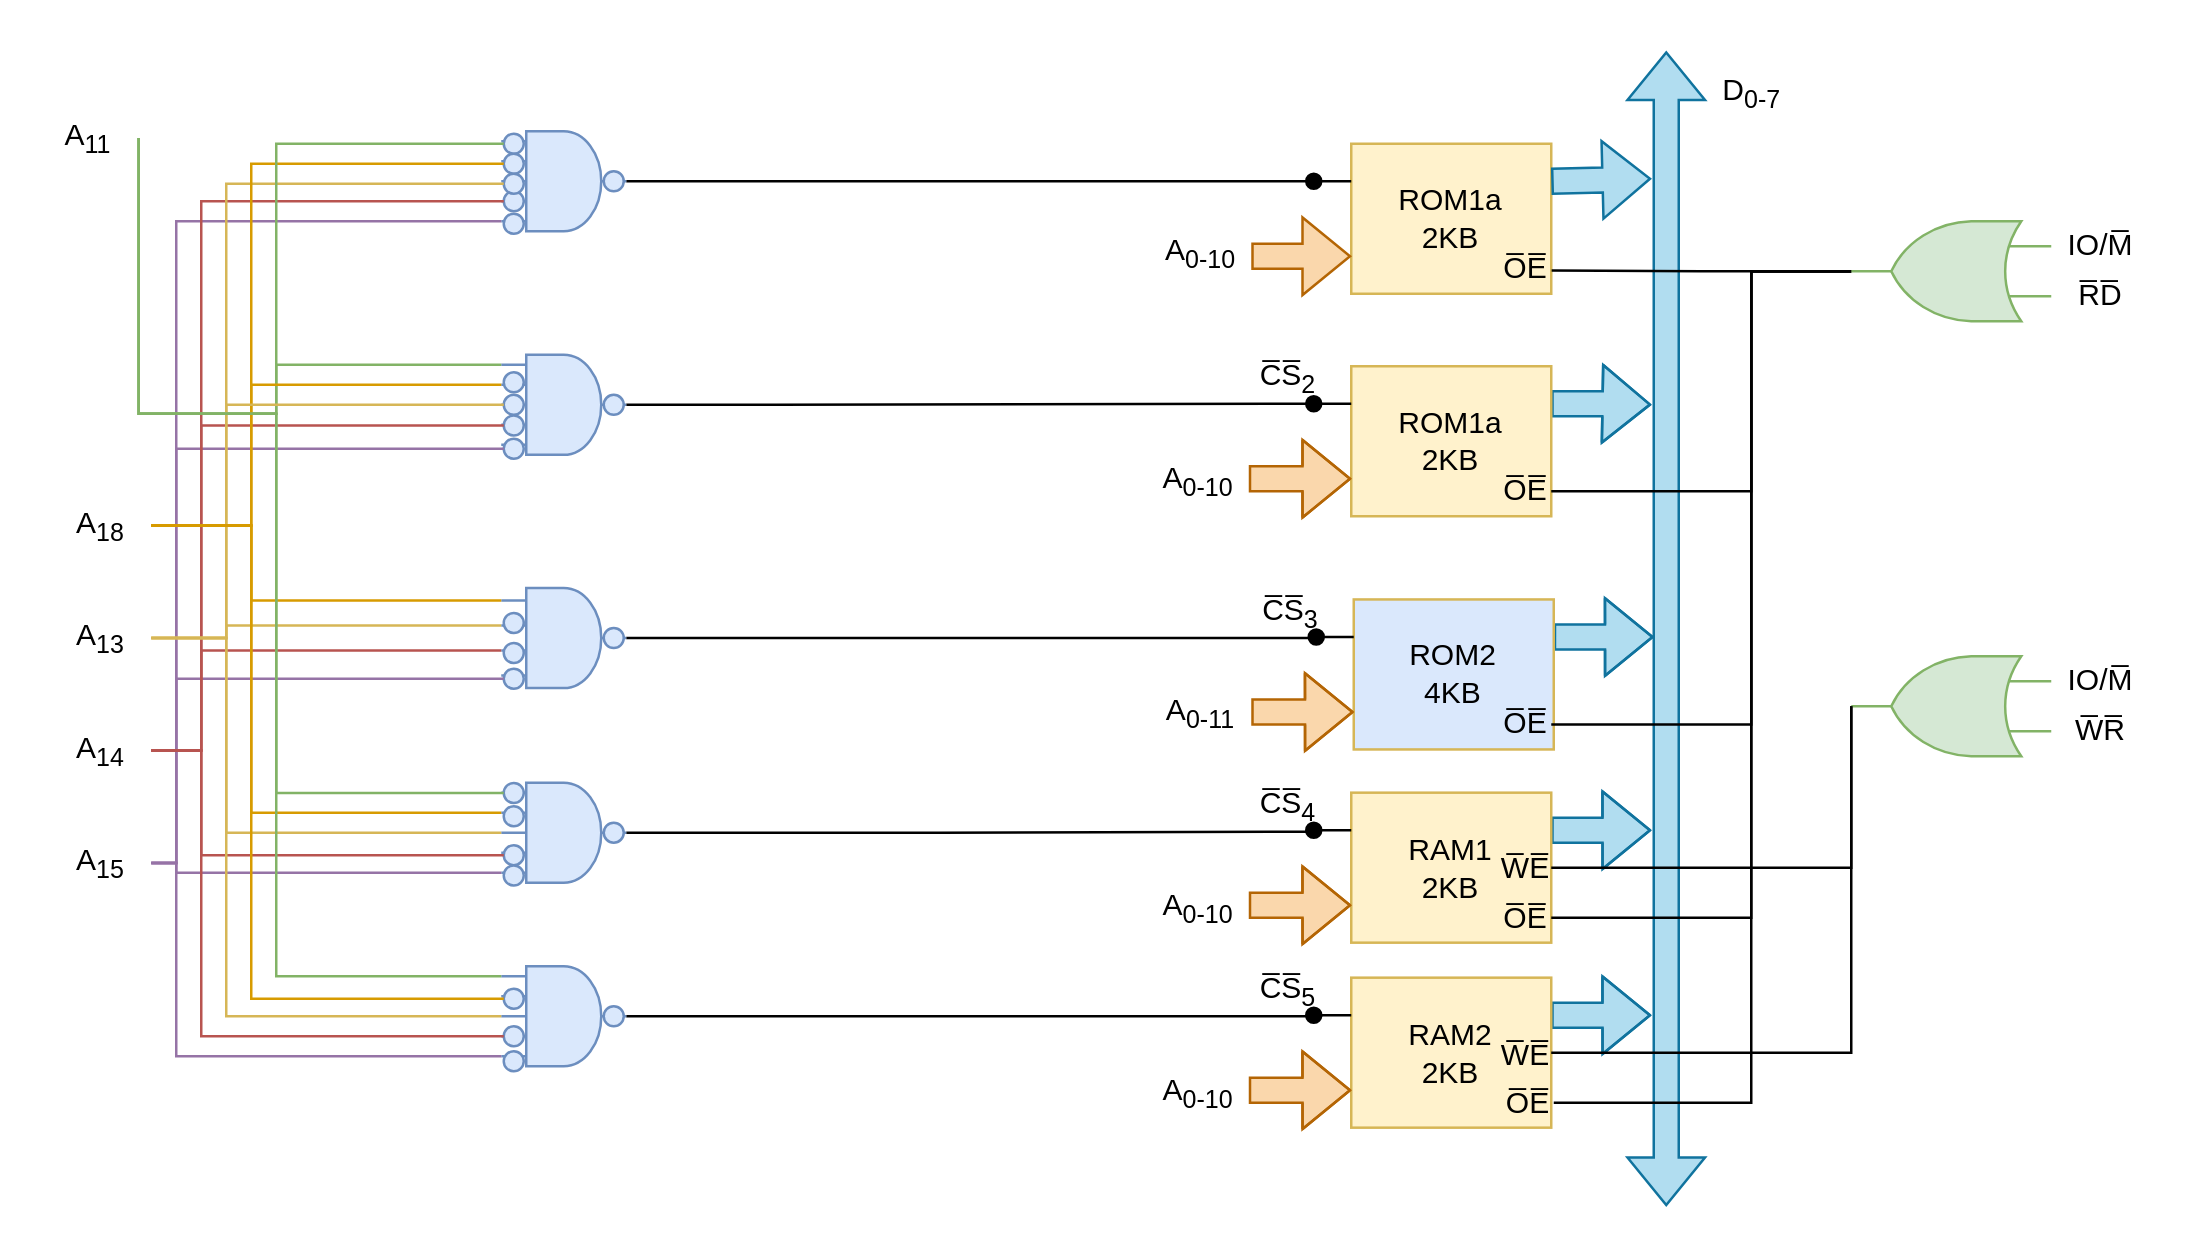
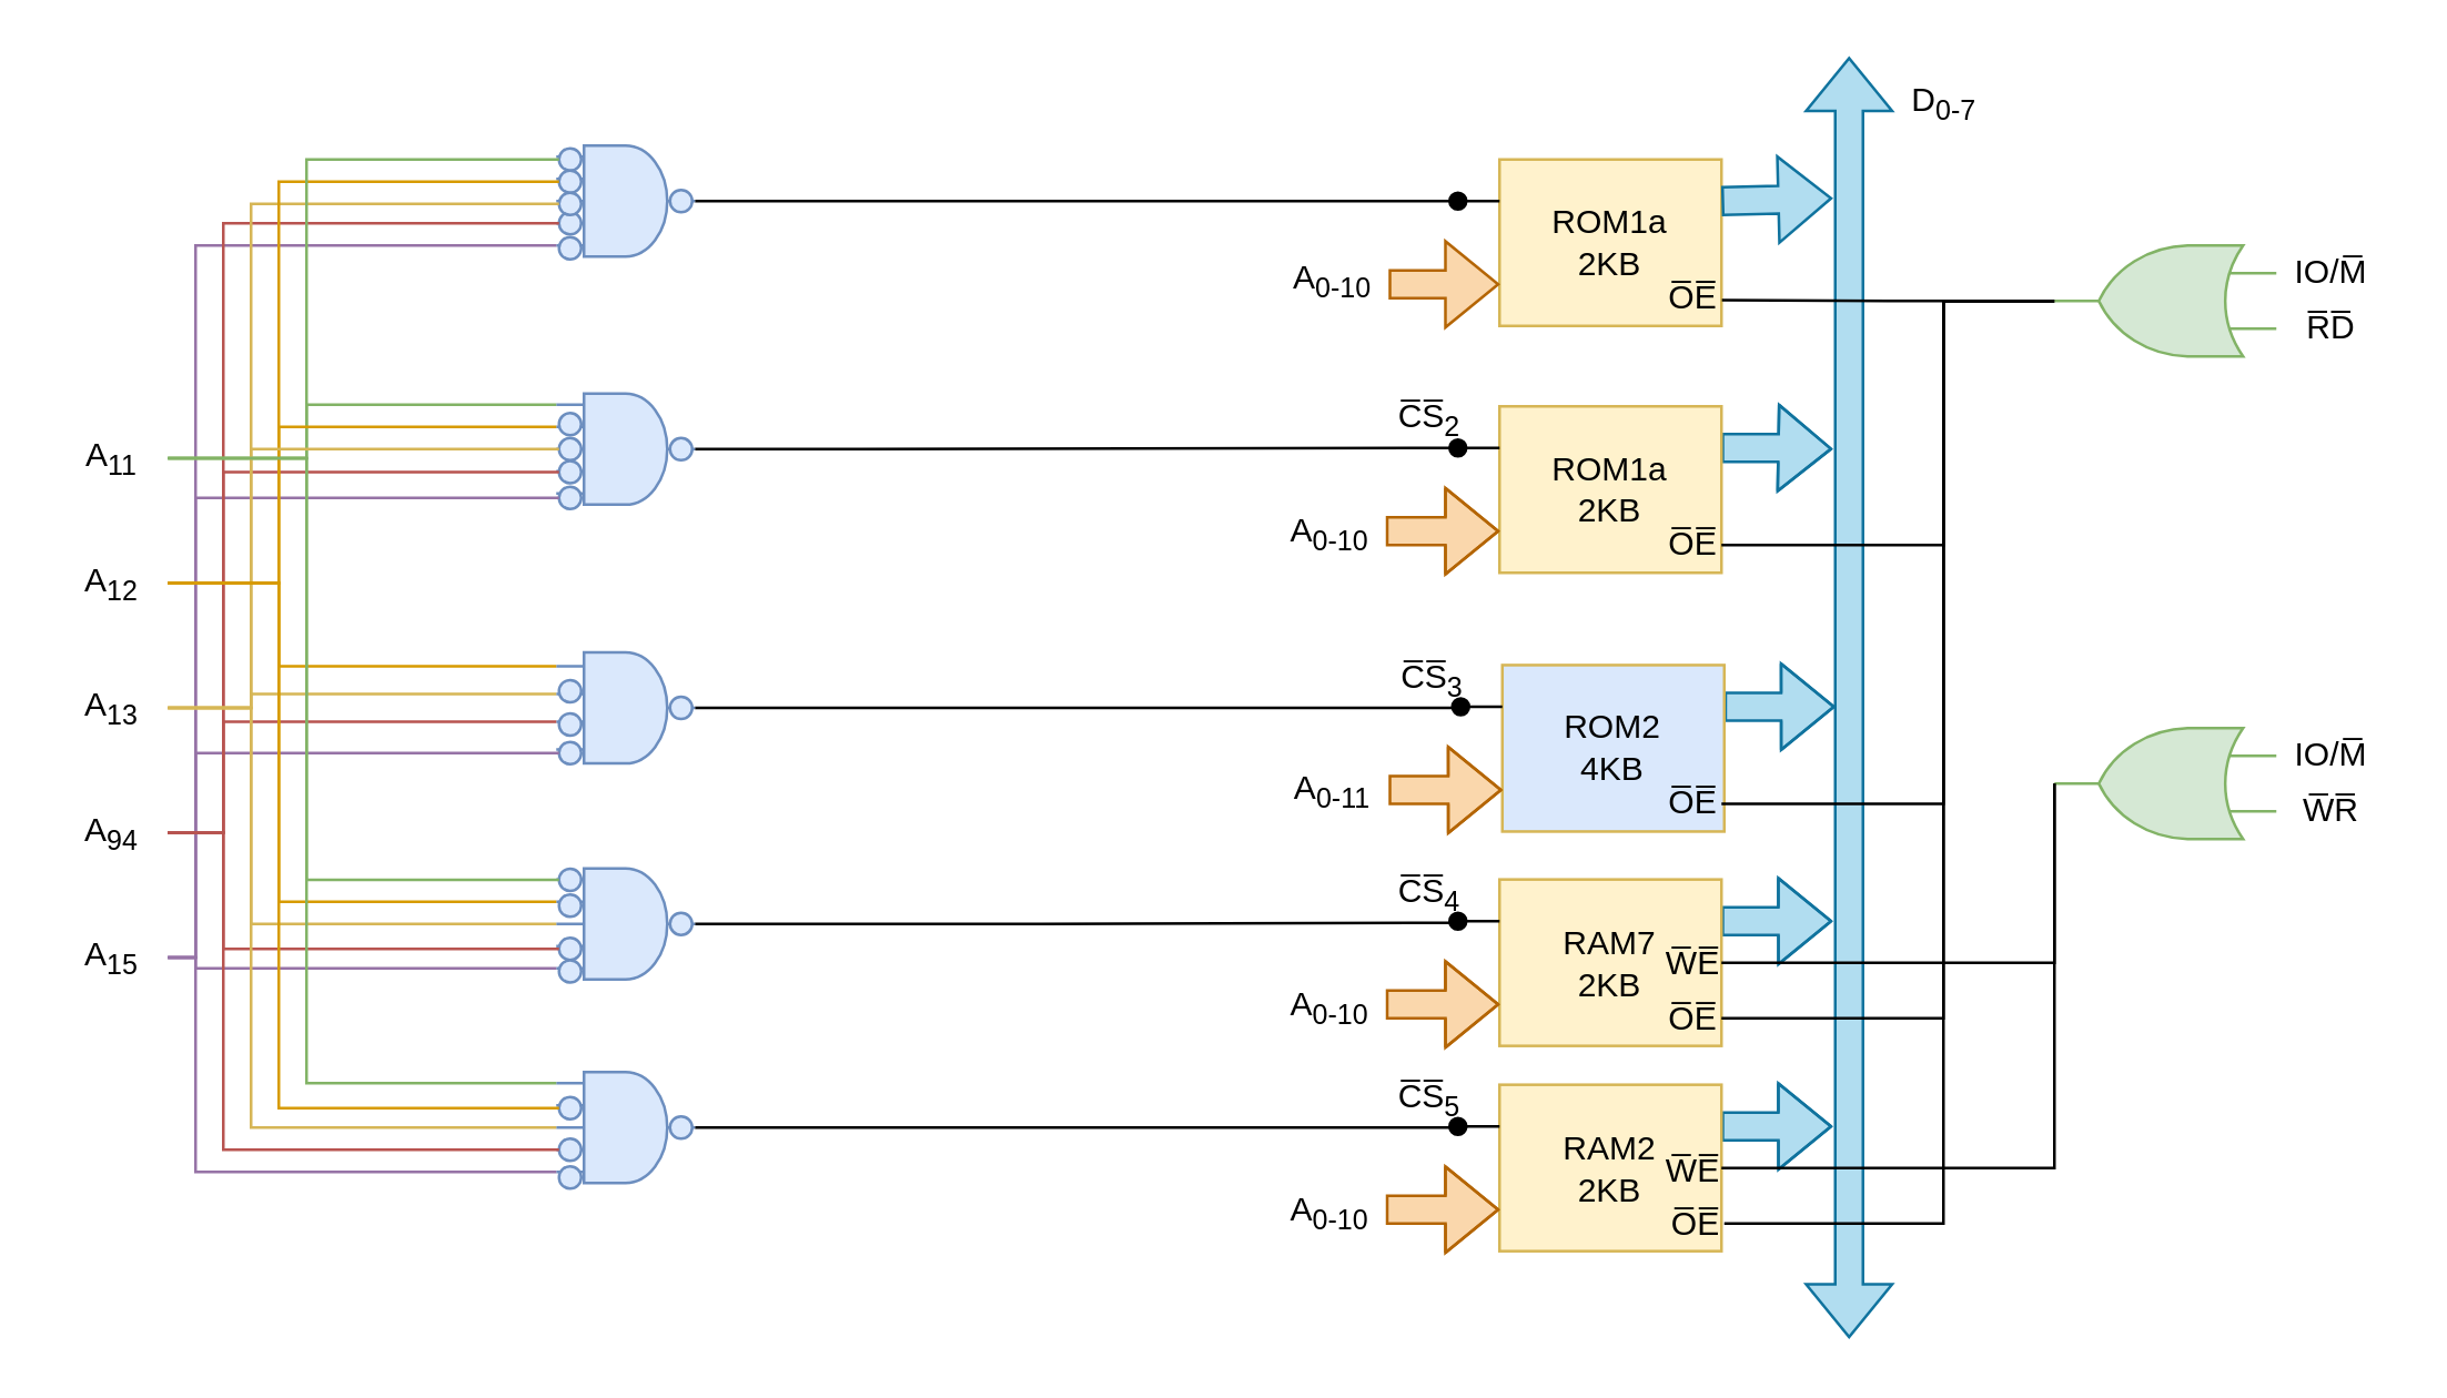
- <mxCell id="6" value="A&lt;sub&gt;11&lt;/sub&gt;" style="text;html=1;align=center;verticalAlign=middle;whiteSpace=wrap;rounded=0;movable=1;resizable=1;rotatable=1;deletable=1;editable=1;locked=0;connectable=1;flipV=1;flipH=0;" parent="1" vertex="1"><mxGeometry x="15" y="44.71" width="40" height="20" as="geometry" /></mxCell>
+ <mxCell id="6" value="A&lt;sub&gt;11&lt;/sub&gt;" style="text;html=1;align=center;verticalAlign=middle;whiteSpace=wrap;rounded=0;movable=1;resizable=1;rotatable=1;deletable=1;editable=1;locked=0;connectable=1;flipV=1;flipH=0;" parent="1" vertex="1"><mxGeometry y="154.71" width="40" height="20" as="geometry" x="20" /></mxCell>
- <mxCell id="7" value="A&lt;sub&gt;18&lt;/sub&gt;" style="text;html=1;align=center;verticalAlign=middle;whiteSpace=wrap;rounded=0;movable=1;resizable=1;rotatable=1;deletable=1;editable=1;locked=0;connectable=1;flipV=1;flipH=0;" parent="1" vertex="1"><mxGeometry y="199.71" width="40" height="20" as="geometry" x="20" /></mxCell>
+ <mxCell id="7" value="A&lt;sub&gt;12&lt;/sub&gt;" style="text;html=1;align=center;verticalAlign=middle;whiteSpace=wrap;rounded=0;movable=1;resizable=1;rotatable=1;deletable=1;editable=1;locked=0;connectable=1;flipV=1;flipH=0;" parent="1" vertex="1"><mxGeometry y="199.71" width="40" height="20" as="geometry" x="20" /></mxCell>
- <mxCell id="9" value="A&lt;sub&gt;14&lt;/sub&gt;" style="text;html=1;align=center;verticalAlign=middle;whiteSpace=wrap;rounded=0;movable=1;resizable=1;rotatable=1;deletable=1;editable=1;locked=0;connectable=1;flipV=1;flipH=0;" parent="1" vertex="1"><mxGeometry y="289.71" width="40" height="20" as="geometry" x="20" /></mxCell>
+ <mxCell id="9" value="A&lt;sub&gt;94&lt;/sub&gt;" style="text;html=1;align=center;verticalAlign=middle;whiteSpace=wrap;rounded=0;movable=1;resizable=1;rotatable=1;deletable=1;editable=1;locked=0;connectable=1;flipV=1;flipH=0;" parent="1" vertex="1"><mxGeometry y="289.71" width="40" height="20" as="geometry" x="20" /></mxCell>
- <mxCell id="29" value="&lt;div&gt;RAM1&lt;/div&gt;&lt;div&gt;2KB&lt;br&gt;&lt;/div&gt;" style="rounded=0;whiteSpace=wrap;html=1;fillColor=#fff2cc;strokeColor=#d6b656;points=[[0,0,0,0,0],[0,0.25,0,-15,0],[0,0.25,0,0,0],[0,0.5,0,0,0],[0,0.75,0,0,0],[0,1,0,0,0],[0.25,0,0,0,0],[0.25,1,0,0,0],[0.5,0,0,0,0],[0.5,1,0,0,0],[0.75,0,0,0,0],[0.75,1,0,0,0],[1,0,0,0,0],[1,0.25,0,0,0],[1,0.5,0,0,0],[1,0.75,0,0,0],[1,1,0,0,0]];movable=1;resizable=1;rotatable=1;deletable=1;editable=1;locked=0;connectable=1;" parent="1" vertex="1"><mxGeometry x="540" y="316.57" width="80" height="60" as="geometry" /></mxCell>
+ <mxCell id="29" value="&lt;div&gt;RAM7&lt;/div&gt;&lt;div&gt;2KB&lt;br&gt;&lt;/div&gt;" style="rounded=0;whiteSpace=wrap;html=1;fillColor=#fff2cc;strokeColor=#d6b656;points=[[0,0,0,0,0],[0,0.25,0,-15,0],[0,0.25,0,0,0],[0,0.5,0,0,0],[0,0.75,0,0,0],[0,1,0,0,0],[0.25,0,0,0,0],[0.25,1,0,0,0],[0.5,0,0,0,0],[0.5,1,0,0,0],[0.75,0,0,0,0],[0.75,1,0,0,0],[1,0,0,0,0],[1,0.25,0,0,0],[1,0.5,0,0,0],[1,0.75,0,0,0],[1,1,0,0,0]];movable=1;resizable=1;rotatable=1;deletable=1;editable=1;locked=0;connectable=1;" parent="1" vertex="1"><mxGeometry x="540" y="316.57" width="80" height="60" as="geometry" /></mxCell>
